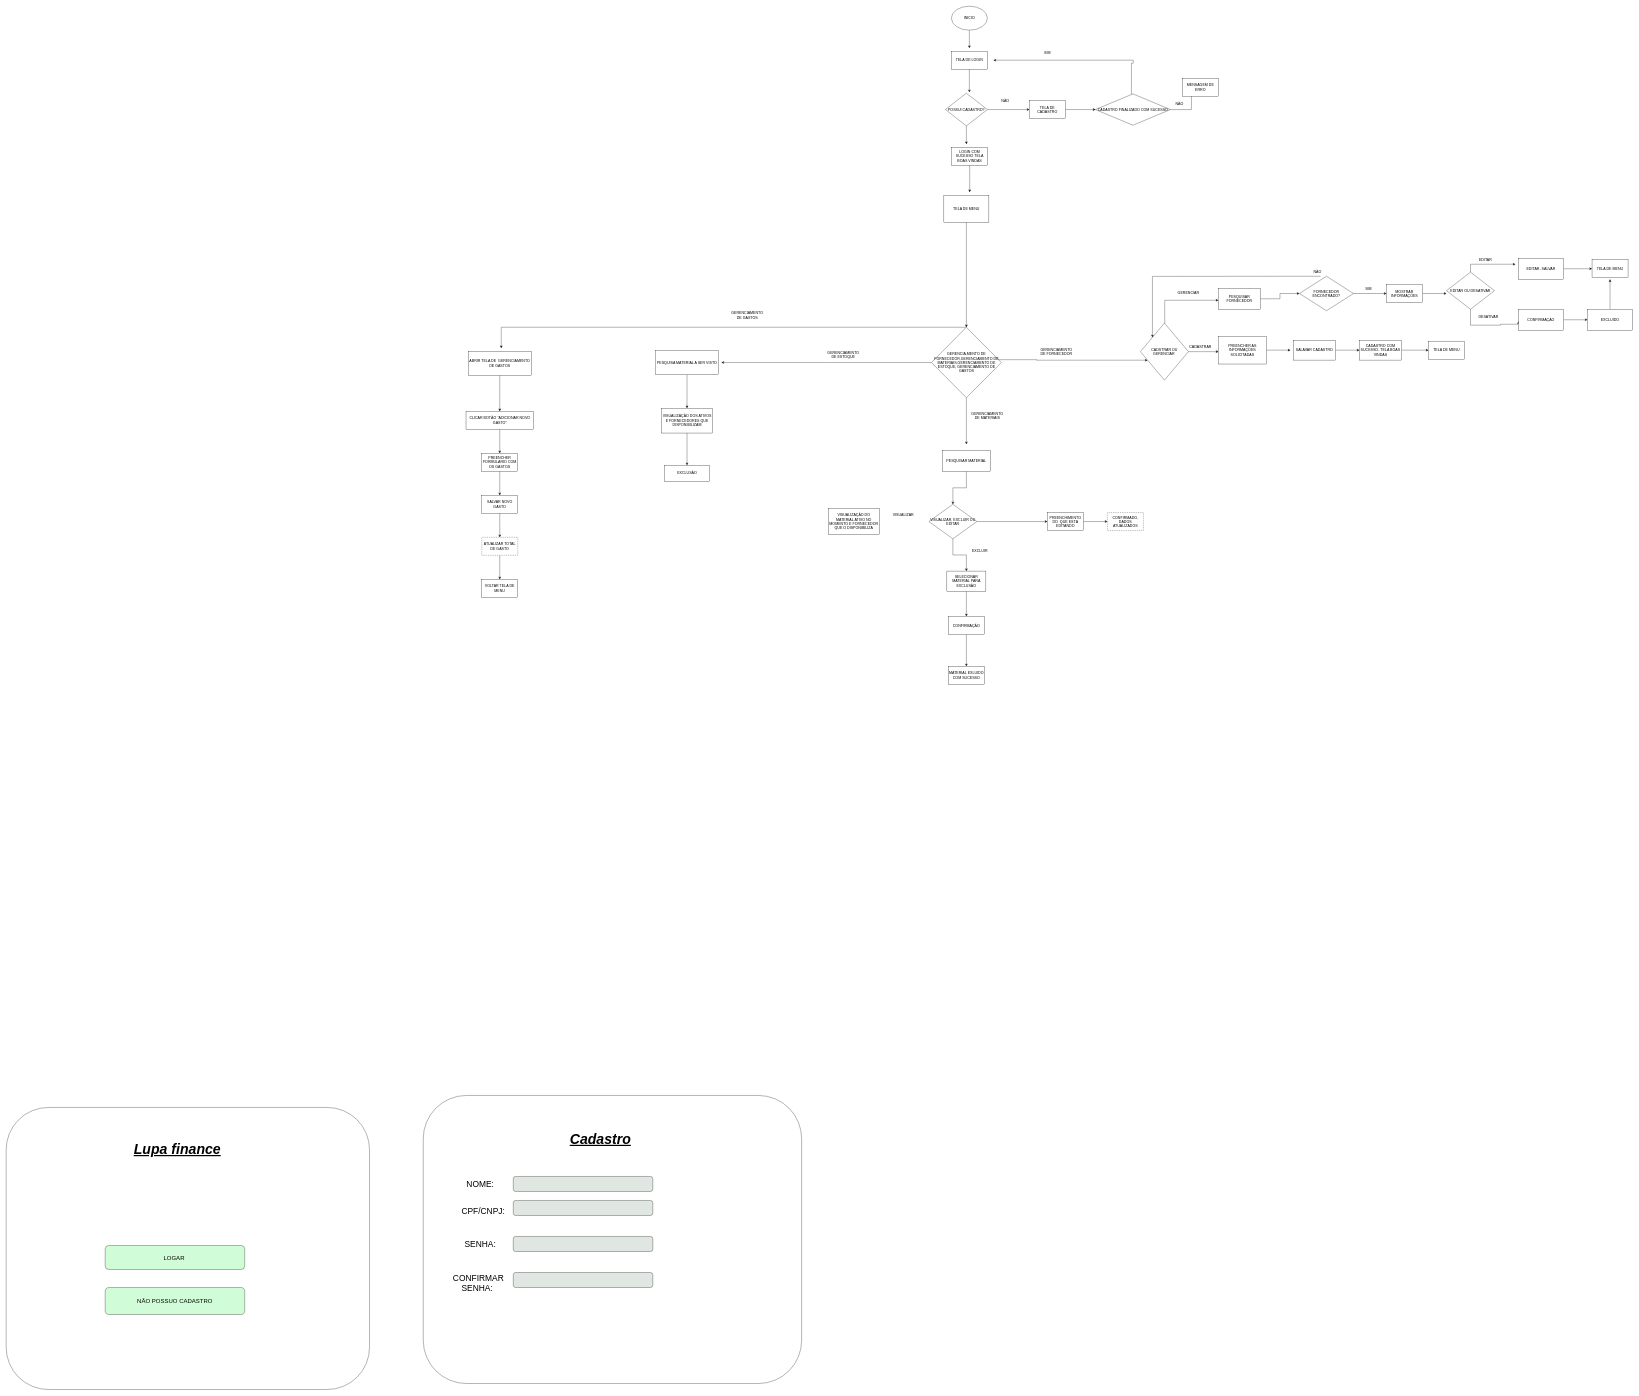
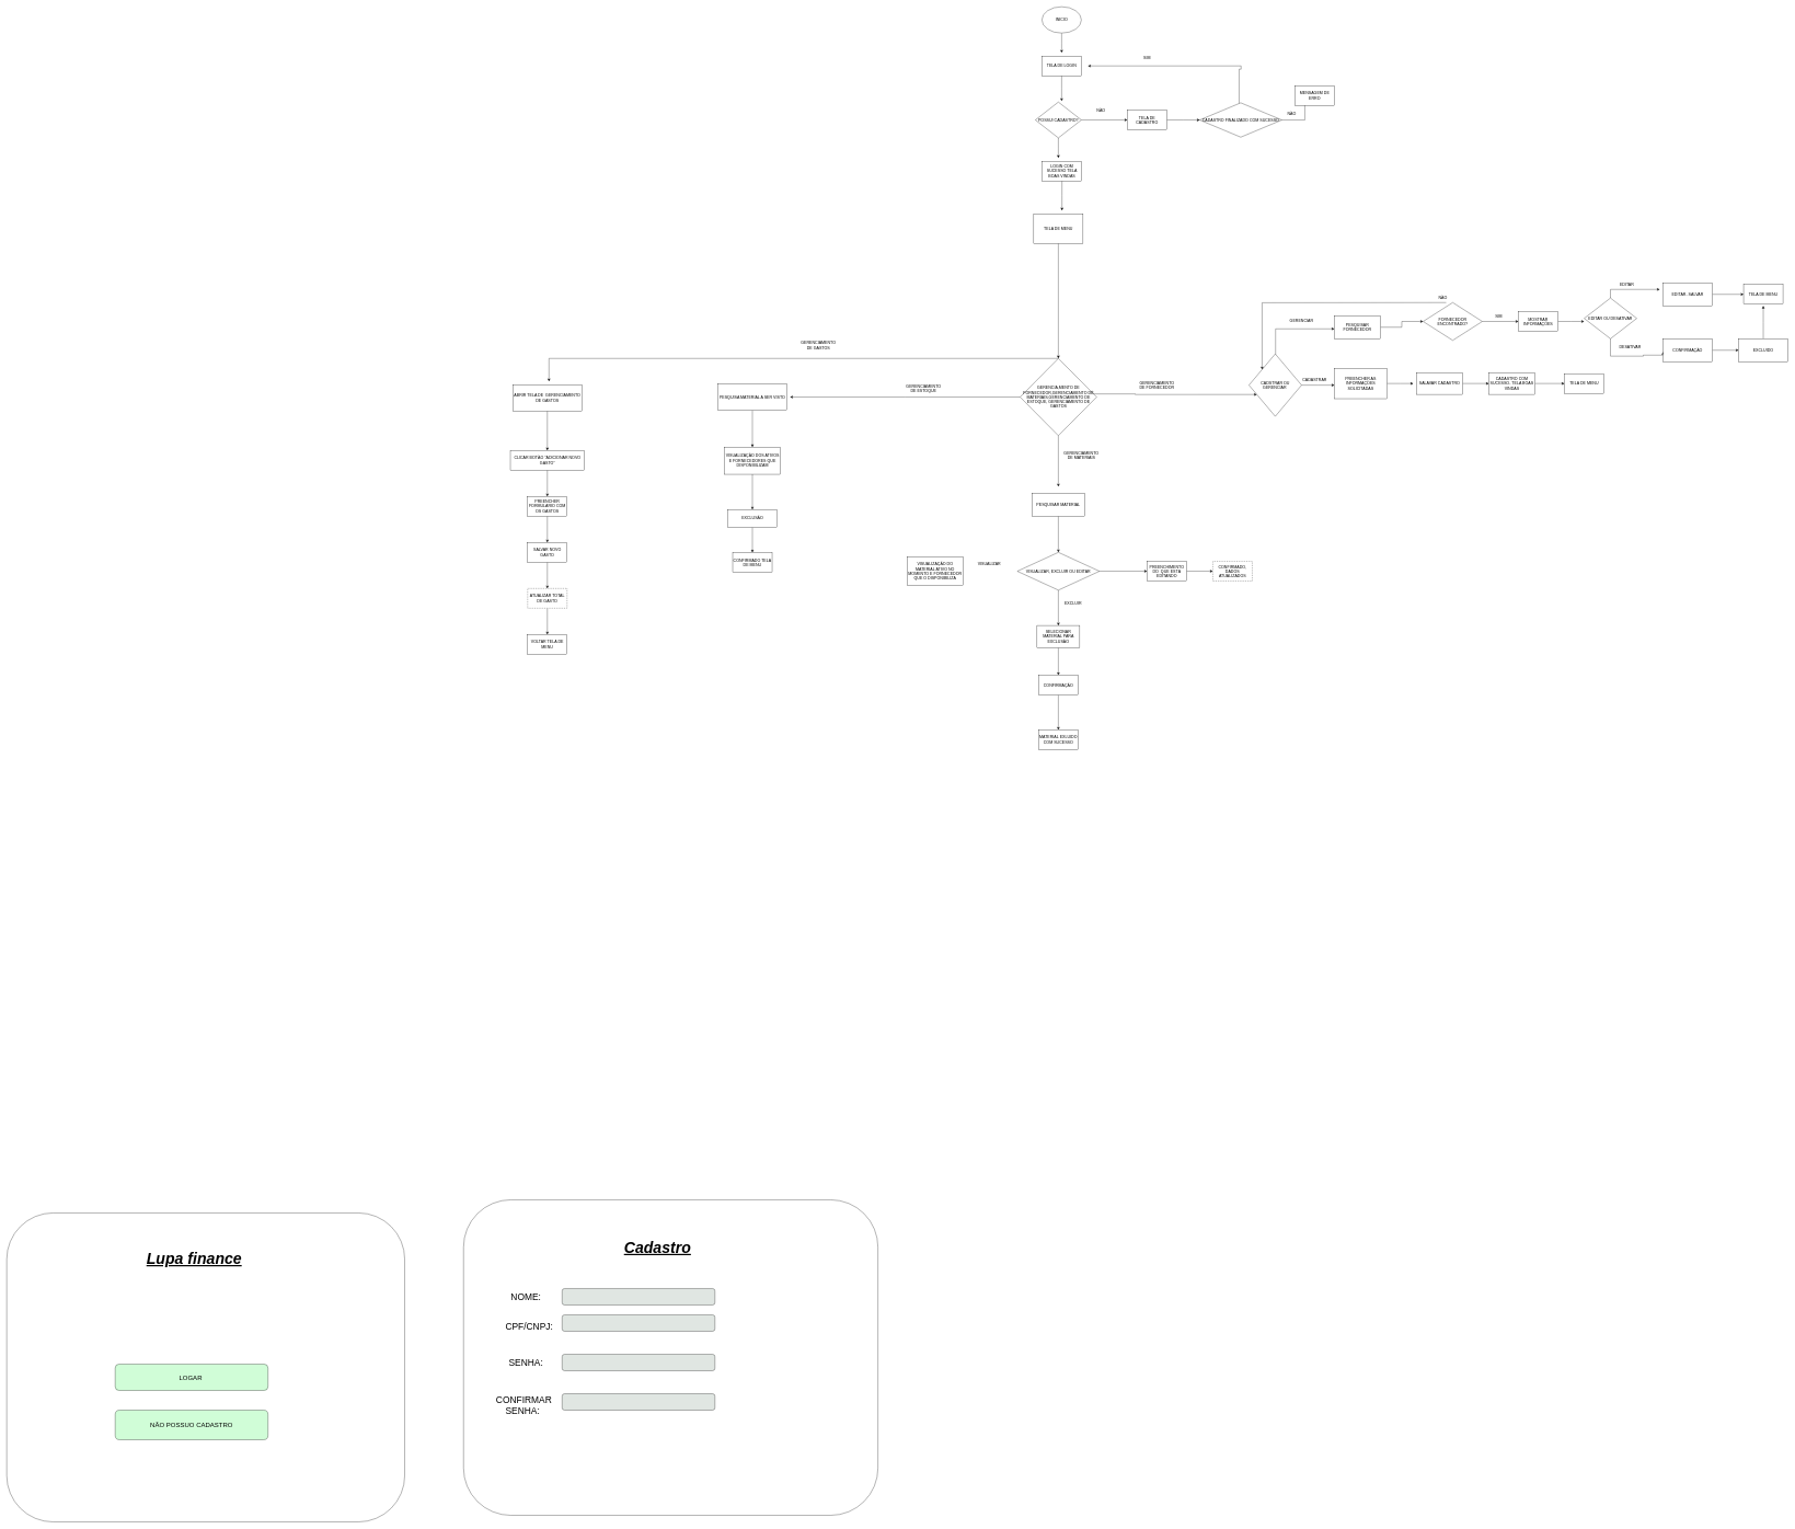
+ <mxCell id="100" value="" style="edgeStyle=orthogonalEdgeStyle;rounded=0;orthogonalLoop=1;jettySize=auto;html=1;" edge="1" parent="1" source="101" target="102"><mxGeometry relative="1" as="geometry" /></mxCell>
+ <mxCell id="102" value="CONFIRMADO TELA DE MENU" style="whiteSpace=wrap;html=1;rounded=0;" vertex="1" parent="1"><mxGeometry x="2229" y="1680.625" width="120" height="60" as="geometry" /></mxCell>
- <mxCell id="83" value="VISUALIZAR, EXCLUIR OU EDITAR" style="rhombus;whiteSpace=wrap;html=1;rounded=0;" vertex="1" parent="1"><mxGeometry x="3095" y="1680" width="160" height="115" as="geometry" /></mxCell>
+ <mxCell id="83" value="VISUALIZAR, EXCLUIR OU EDITAR" style="rhombus;whiteSpace=wrap;html=1;rounded=0;" vertex="1" parent="1"><mxGeometry x="3095" y="1680" width="250" height="115" as="geometry" /></mxCell>
